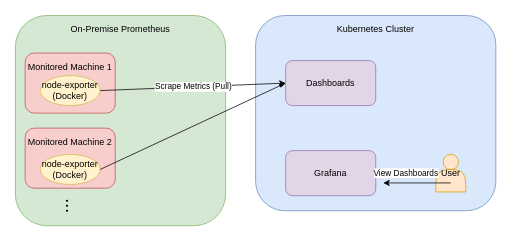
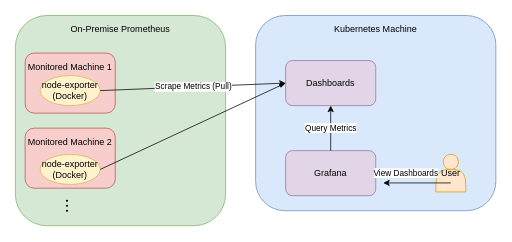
- <mxCell id="3" value="Kubernetes Cluster" style="rounded=1;whiteSpace=wrap;html=1;fillColor=#dae8fc;strokeColor=#6c8ebf;align=center;verticalAlign=top;spacingTop=5;" parent="1" vertex="1"><mxGeometry x="340" y="20" width="320" height="260" as="geometry" /></mxCell>
+ <mxCell id="3" value="Kubernetes Machine" style="rounded=1;whiteSpace=wrap;html=1;fillColor=#dae8fc;strokeColor=#6c8ebf;align=center;verticalAlign=top;spacingTop=5;" parent="1" vertex="1"><mxGeometry x="340" y="20" width="320" height="260" as="geometry" /></mxCell>
+ <mxCell id="12" value="Query Metrics" style="endArrow=classic;html=1;rounded=0;exitX=0.5;exitY=0;entryX=0.5;entryY=1;" parent="1" source="9" target="8" edge="1"><mxGeometry width="50" height="50" relative="1" as="geometry"><mxPoint x="440" y="200" as="sourcePoint" /><mxPoint x="440" y="140" as="targetPoint" /></mxGeometry></mxCell>
